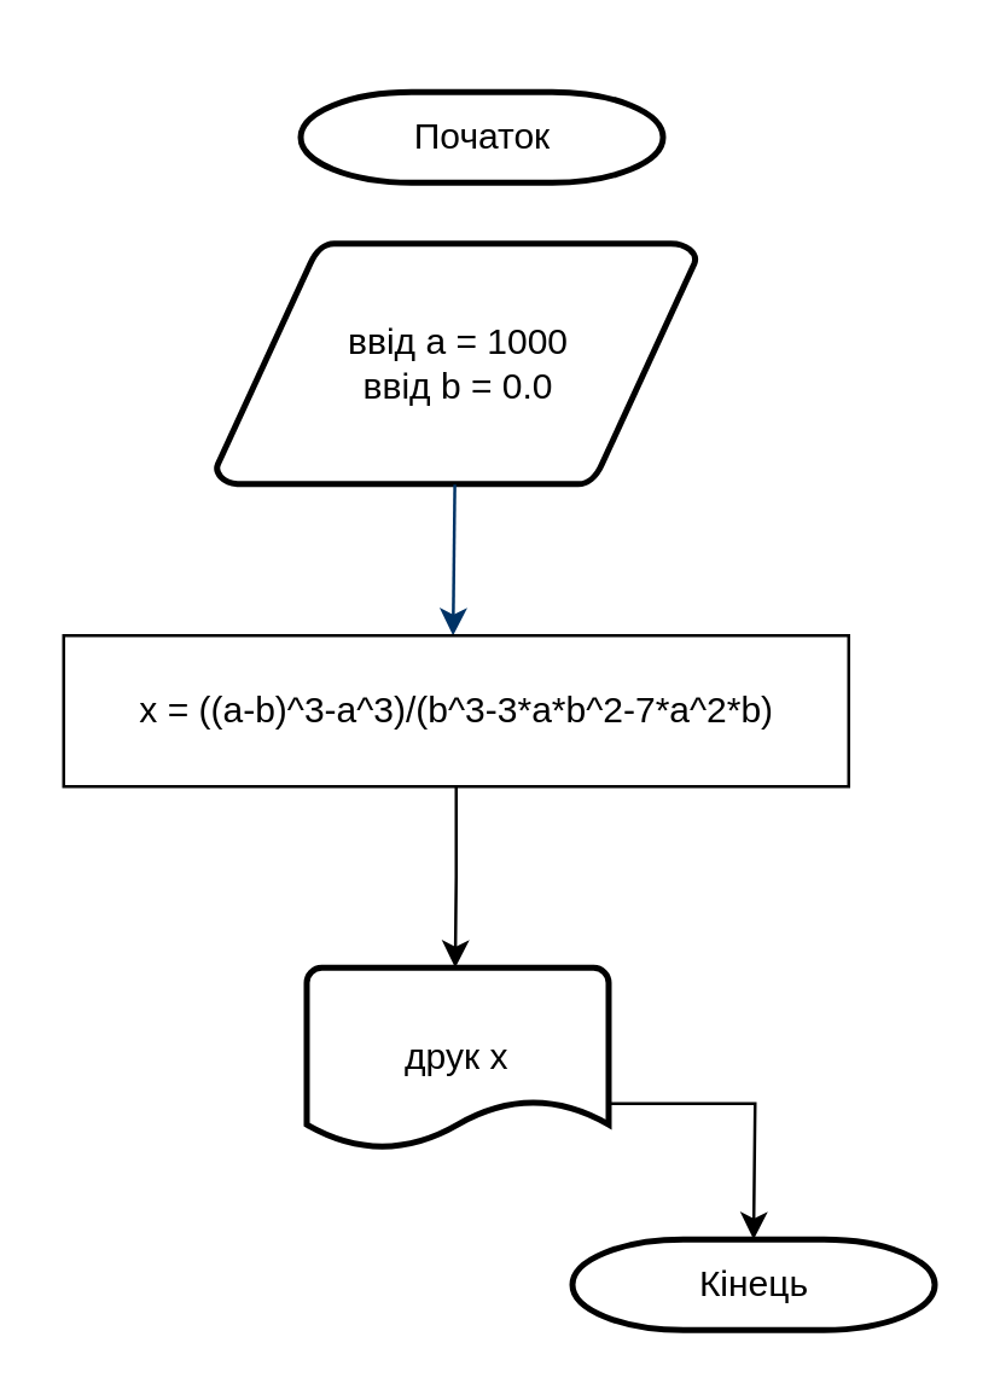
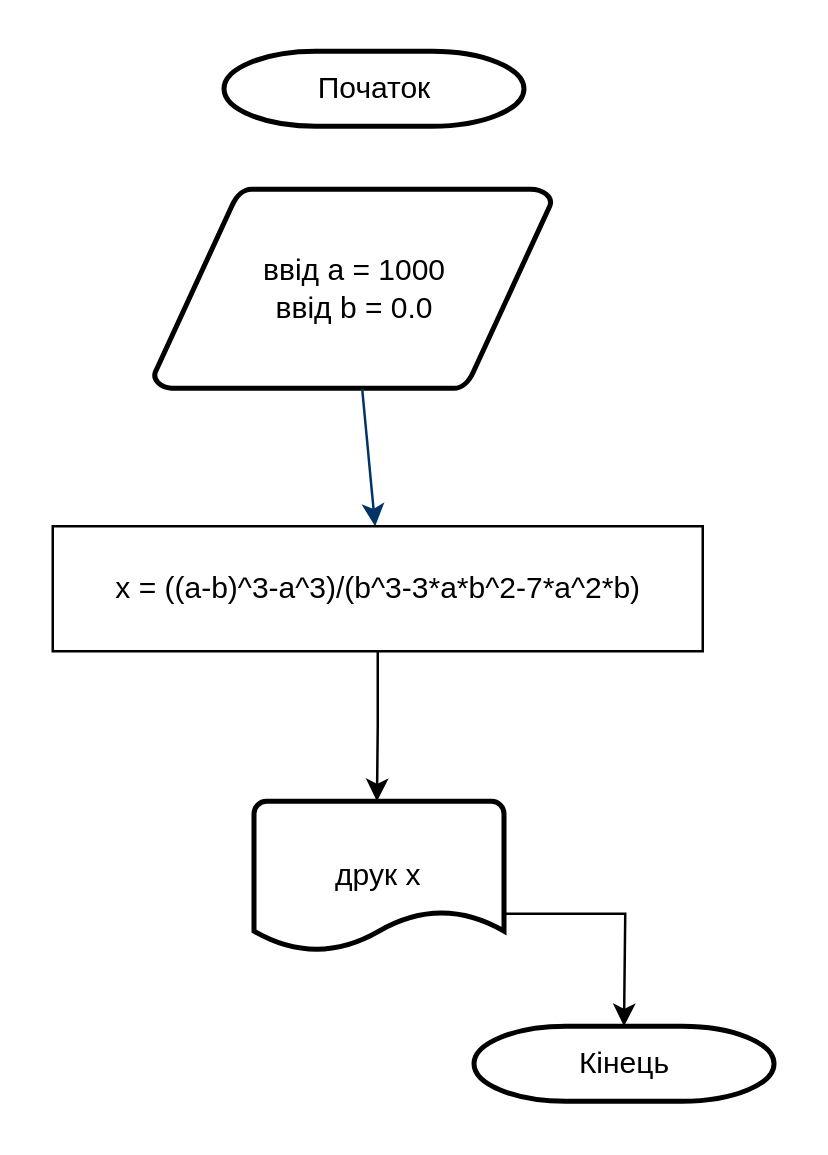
- <mxCell id="2" value="Початок" style="shape=mxgraph.flowchart.terminator;strokeWidth=2;gradientColor=none;gradientDirection=north;fontStyle=0;html=1;" parent="1" vertex="1"><mxGeometry x="99" y="30" width="120" height="30" as="geometry" /></mxCell>
+ <mxCell id="2" value="Початок" style="shape=mxgraph.flowchart.terminator;strokeWidth=2;gradientColor=none;gradientDirection=north;fontStyle=0;html=1;" parent="1" vertex="1"><mxGeometry x="89" y="20" width="120" height="30" as="geometry" /></mxCell>
- <mxCell id="3" value="ввід a = 1000&lt;br&gt;ввід b = 0.0" style="shape=mxgraph.flowchart.data;strokeWidth=2;gradientColor=none;gradientDirection=north;fontStyle=0;html=1;" parent="1" vertex="1"><mxGeometry x="71" y="80" width="159" height="80" as="geometry" /></mxCell>
+ <mxCell id="3" value="ввід a = 1000&lt;br&gt;ввід b = 0.0" style="shape=mxgraph.flowchart.data;strokeWidth=2;gradientColor=none;gradientDirection=north;fontStyle=0;html=1;" parent="1" vertex="1"><mxGeometry x="61" y="75" width="159" height="80" as="geometry" /></mxCell>
